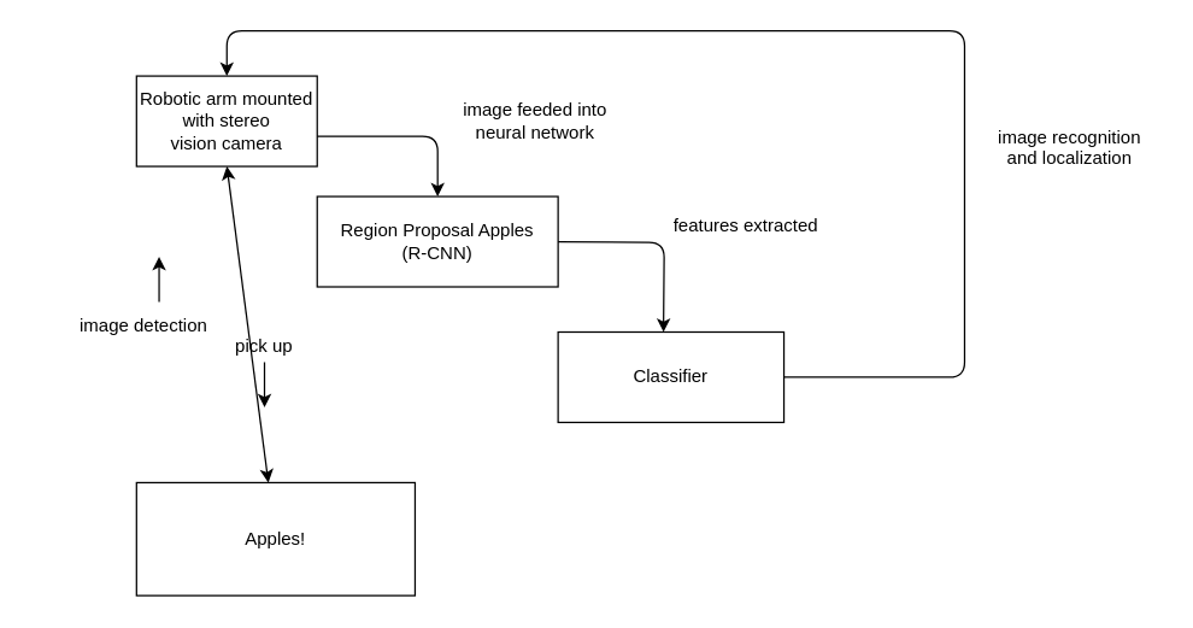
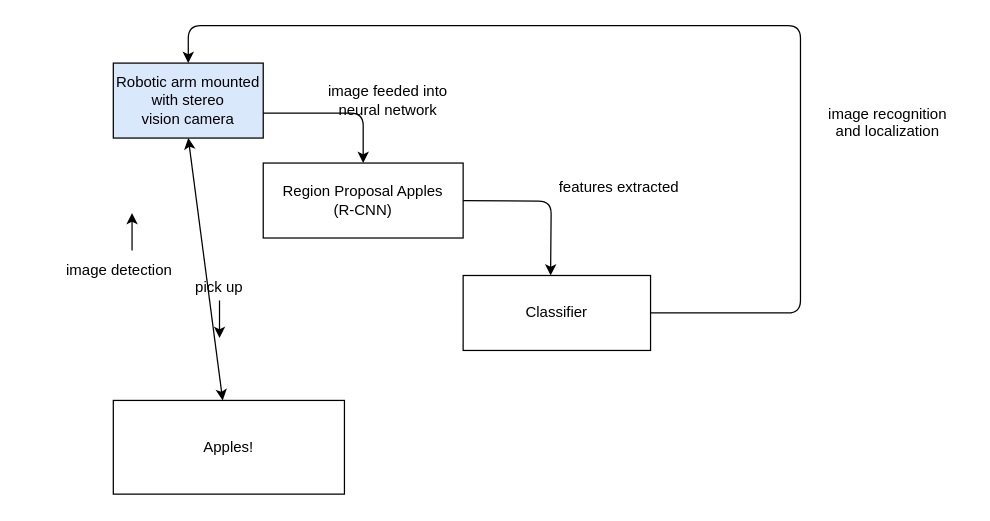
- <mxCell id="2" value="&lt;div&gt;Robotic arm mounted with stereo&lt;/div&gt;&lt;div&gt; vision camera&lt;/div&gt;" style="rounded=0;whiteSpace=wrap;html=1;" vertex="1" parent="1"><mxGeometry x="90" y="50" width="120" height="60" as="geometry" /></mxCell>
+ <mxCell id="2" value="&lt;div&gt;Robotic arm mounted with stereo&lt;/div&gt;&lt;div&gt; vision camera&lt;/div&gt;" style="rounded=0;whiteSpace=wrap;html=1;fillColor=#dae8fc;" vertex="1" parent="1"><mxGeometry x="90" y="50" width="120" height="60" as="geometry" /></mxCell>
- <mxCell id="5" value="image feeded into neural network" style="text;html=1;strokeColor=none;fillColor=none;align=center;verticalAlign=middle;whiteSpace=wrap;rounded=0;" vertex="1" parent="1"><mxGeometry x="300" y="70" width="110" height="20" as="geometry" /></mxCell>
+ <mxCell id="5" value="image feeded into neural network" style="text;html=1;strokeColor=none;fillColor=none;align=center;verticalAlign=middle;whiteSpace=wrap;rounded=0;" vertex="1" parent="1"><mxGeometry x="255" y="70" width="110" height="20" as="geometry" /></mxCell>
